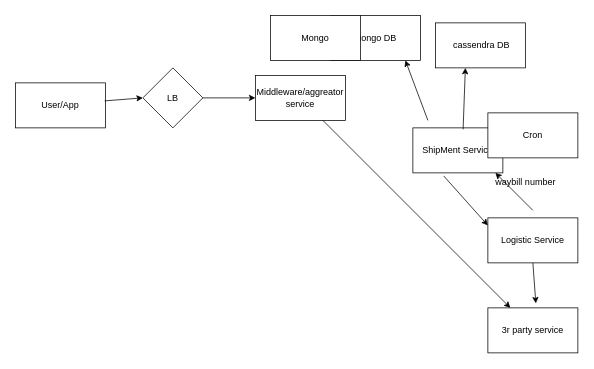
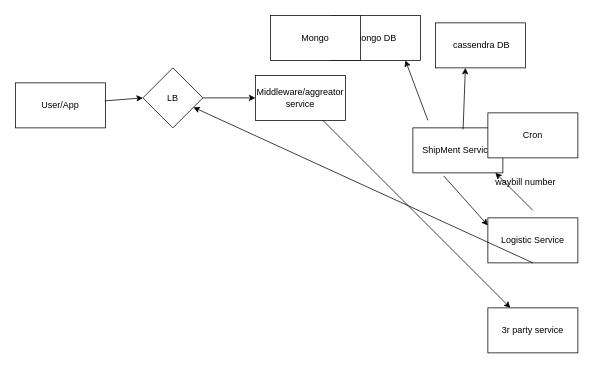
- <mxCell id="11" value="" style="endArrow=classic;html=1;rounded=0;entryX=0.533;entryY=-0.1;entryDx=0;entryDy=0;entryPerimeter=0;exitX=0.5;exitY=1;exitDx=0;exitDy=0;" edge="1" parent="1" source="9" target="10"><mxGeometry width="50" height="50" relative="1" as="geometry"><mxPoint x="550" y="440" as="sourcePoint" /><mxPoint x="600" y="390" as="targetPoint" /></mxGeometry></mxCell>
+ <mxCell id="11" value="" style="endArrow=classic;html=1;rounded=0;exitX=0.5;exitY=1;exitDx=0;exitDy=0;" edge="1" parent="1" source="9" target="3"><mxGeometry width="50" height="50" relative="1" as="geometry"><mxPoint x="550" y="440" as="sourcePoint" /><mxPoint x="600" y="390" as="targetPoint" /></mxGeometry></mxCell>
